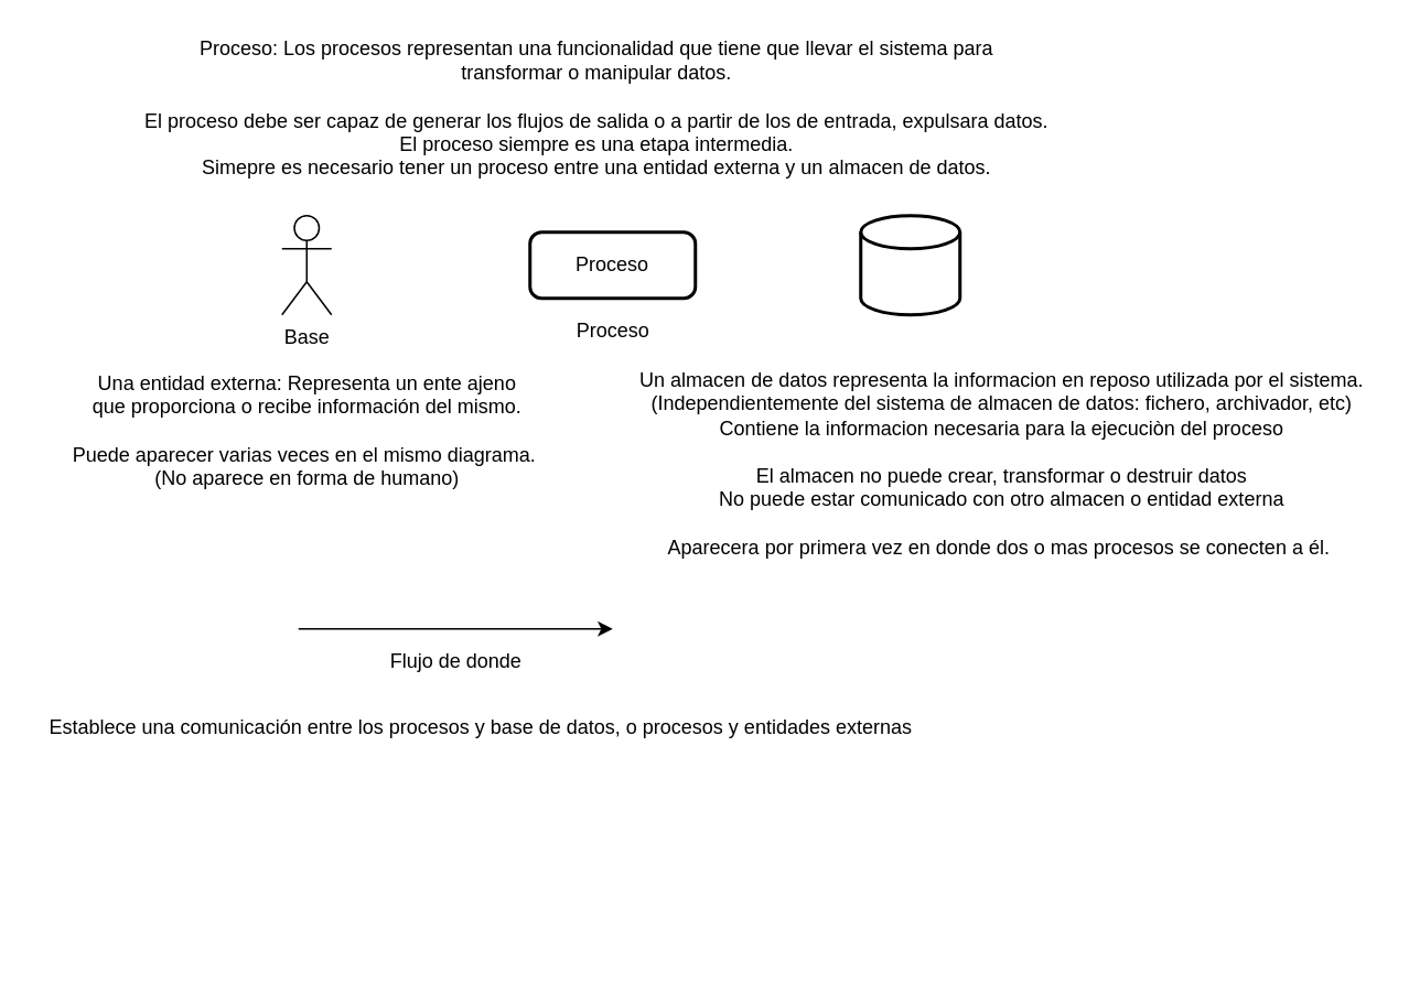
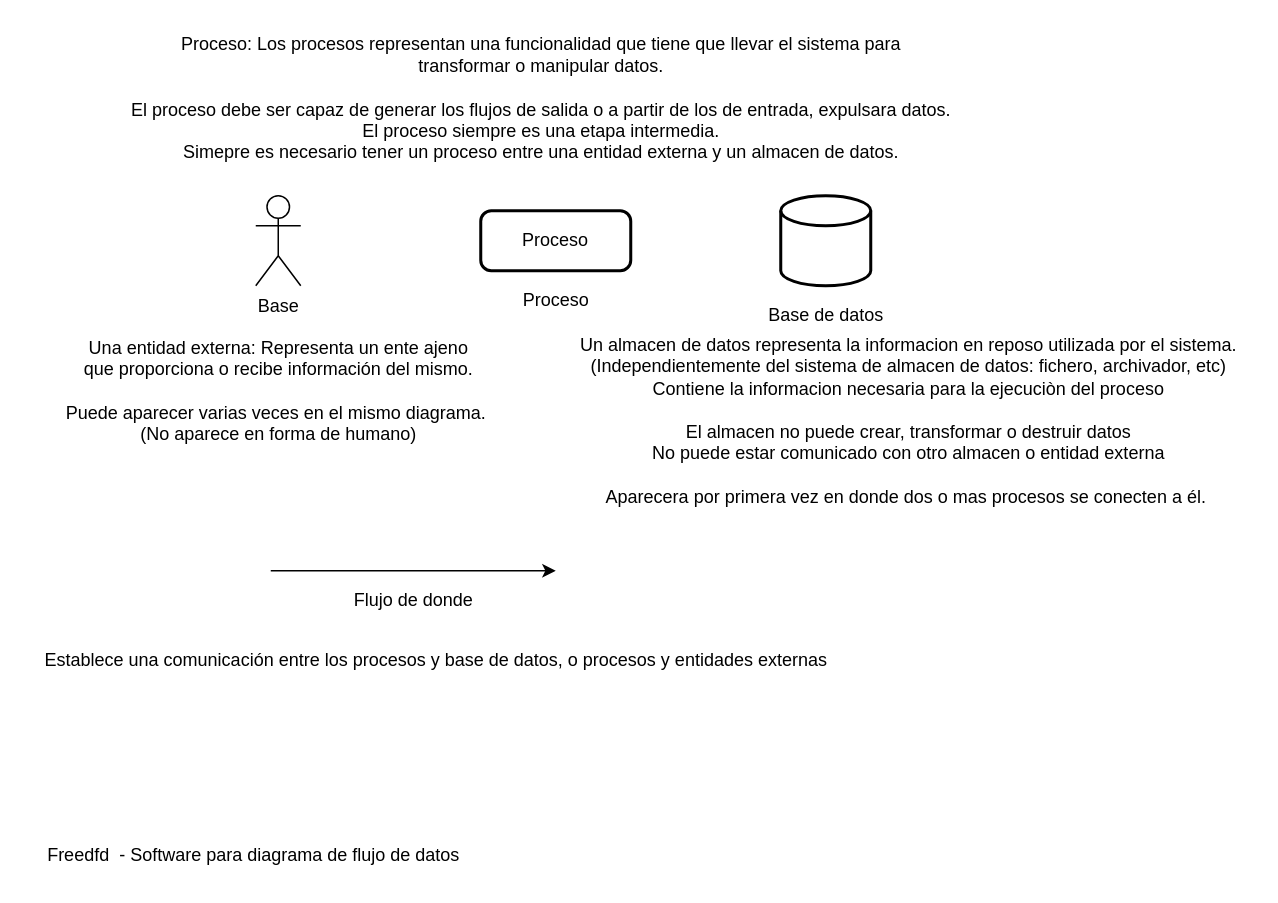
+ <mxCell id="4" value="Base de datos" style="text;html=1;align=center;verticalAlign=middle;resizable=0;points=[];autosize=1;strokeColor=none;fillColor=none;" vertex="1" parent="1"><mxGeometry x="505" y="200" width="90" height="20" as="geometry" /></mxCell>
+ <mxCell id="5" value="Freedfd&amp;nbsp; - Software para diagrama de flujo de datos&amp;nbsp;" style="text;html=1;align=center;verticalAlign=middle;resizable=0;points=[];autosize=1;strokeColor=none;fillColor=none;" vertex="1" parent="1"><mxGeometry x="25" y="560" width="290" height="20" as="geometry" /></mxCell>
